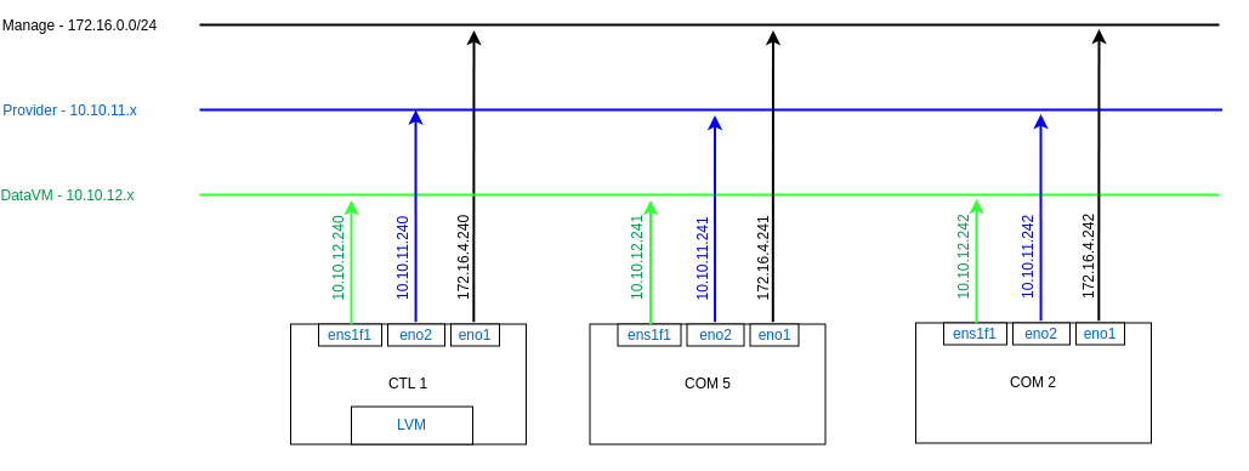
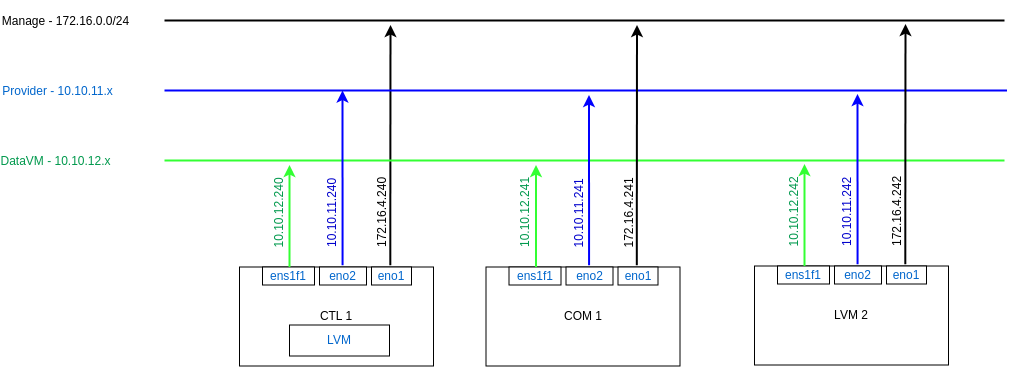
- <mxCell id="30" value="COM 2" style="rounded=0;whiteSpace=wrap;html=1;" vertex="1" parent="1"><mxGeometry x="610" y="265.5" width="194" height="99" as="geometry" /></mxCell>
+ <mxCell id="30" value="LVM 2" style="rounded=0;whiteSpace=wrap;html=1;" vertex="1" parent="1"><mxGeometry x="610" y="265.5" width="194" height="99" as="geometry" /></mxCell>
- <mxCell id="20" value="COM 5" style="rounded=0;whiteSpace=wrap;html=1;" vertex="1" parent="1"><mxGeometry x="341.5" y="266.5" width="194" height="99" as="geometry" /></mxCell>
+ <mxCell id="20" value="COM 1" style="rounded=0;whiteSpace=wrap;html=1;" vertex="1" parent="1"><mxGeometry x="341.5" y="266.5" width="194" height="99" as="geometry" /></mxCell>
- <mxCell id="16" value="LVM" style="rounded=0;whiteSpace=wrap;html=1;strokeColor=#000000;fontColor=#0066CC;" vertex="1" parent="1"><mxGeometry x="145" y="334.5" width="100" height="31" as="geometry" /></mxCell>
+ <mxCell id="16" value="LVM" style="rounded=0;whiteSpace=wrap;html=1;strokeColor=#000000;fontColor=#0066CC;" vertex="1" parent="1"><mxGeometry x="145" y="324.5" width="100" height="31" as="geometry" /></mxCell>
